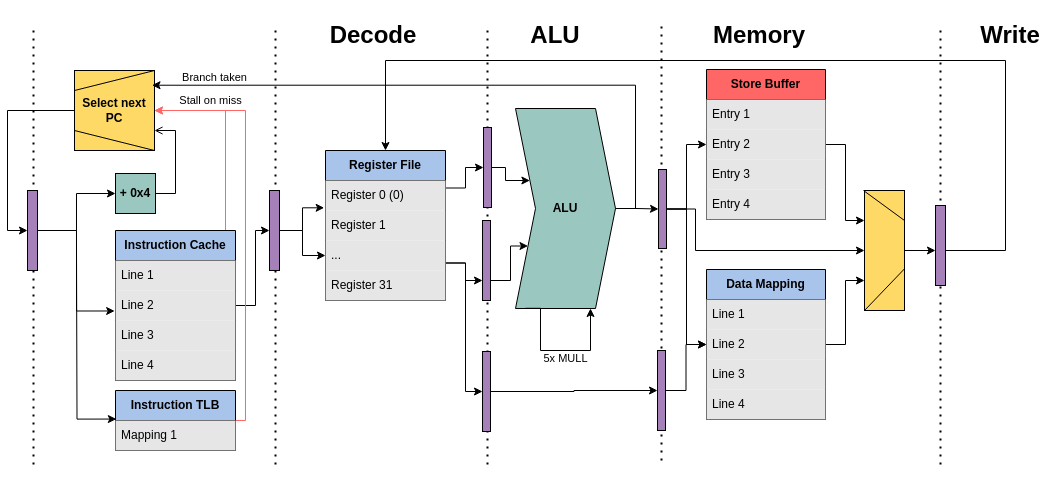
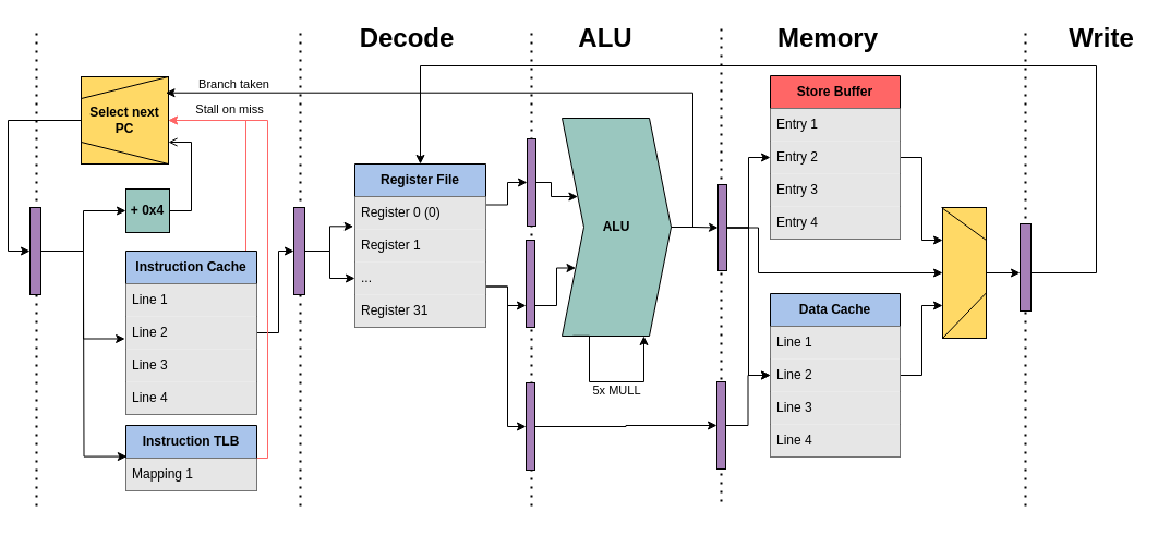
- <mxCell id="48" value="Data Mapping" style="swimlane;fontStyle=1;childLayout=stackLayout;horizontal=1;startSize=30;horizontalStack=0;resizeParent=1;resizeParentMax=0;resizeLast=0;collapsible=1;marginBottom=0;whiteSpace=wrap;html=1;fillColor=#A9C4EB;" vertex="1" parent="1"><mxGeometry x="699" y="269" width="119" height="150" as="geometry" /></mxCell>
+ <mxCell id="48" value="Data Cache" style="swimlane;fontStyle=1;childLayout=stackLayout;horizontal=1;startSize=30;horizontalStack=0;resizeParent=1;resizeParentMax=0;resizeLast=0;collapsible=1;marginBottom=0;whiteSpace=wrap;html=1;fillColor=#A9C4EB;" vertex="1" parent="1"><mxGeometry x="699" y="269" width="119" height="150" as="geometry" /></mxCell>
